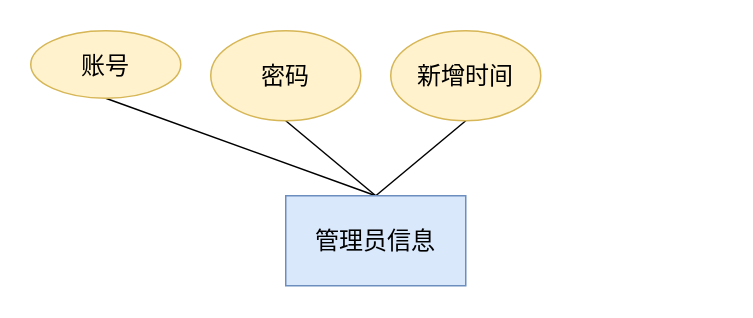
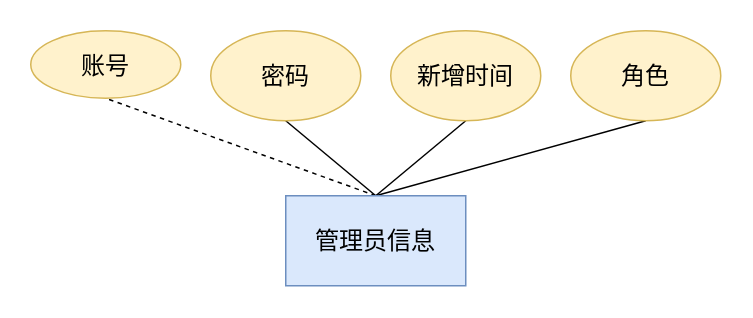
+ <mxCell id="10" value="角色" style="ellipse;whiteSpace=wrap;html=1;fillColor=#fff2cc;strokeColor=#d6b656;fontSize=16;fontFamily=Times New Roman;" vertex="1" parent="1"><mxGeometry x="380" y="20" width="100" height="60" as="geometry" /></mxCell>
- <mxCell id="2" style="rounded=0;orthogonalLoop=1;jettySize=auto;html=1;exitX=0.5;exitY=0;exitDx=0;exitDy=0;entryX=0.5;entryY=1;entryDx=0;entryDy=0;endArrow=none;startFill=0;" edge="1" parent="1" source="6" target="7"><mxGeometry relative="1" as="geometry" /></mxCell>
+ <mxCell id="2" style="rounded=0;orthogonalLoop=1;jettySize=auto;html=1;exitX=0.5;exitY=0;exitDx=0;exitDy=0;entryX=0.5;entryY=1;entryDx=0;entryDy=0;endArrow=none;startFill=0;dashed=1;" edge="1" parent="1" source="6" target="7"><mxGeometry relative="1" as="geometry" /></mxCell>
+ <mxCell id="5" style="rounded=0;orthogonalLoop=1;jettySize=auto;html=1;exitX=0.5;exitY=0;exitDx=0;exitDy=0;entryX=0.5;entryY=1;entryDx=0;entryDy=0;endArrow=none;startFill=0;" edge="1" parent="1" source="6" target="10"><mxGeometry relative="1" as="geometry" /></mxCell>
